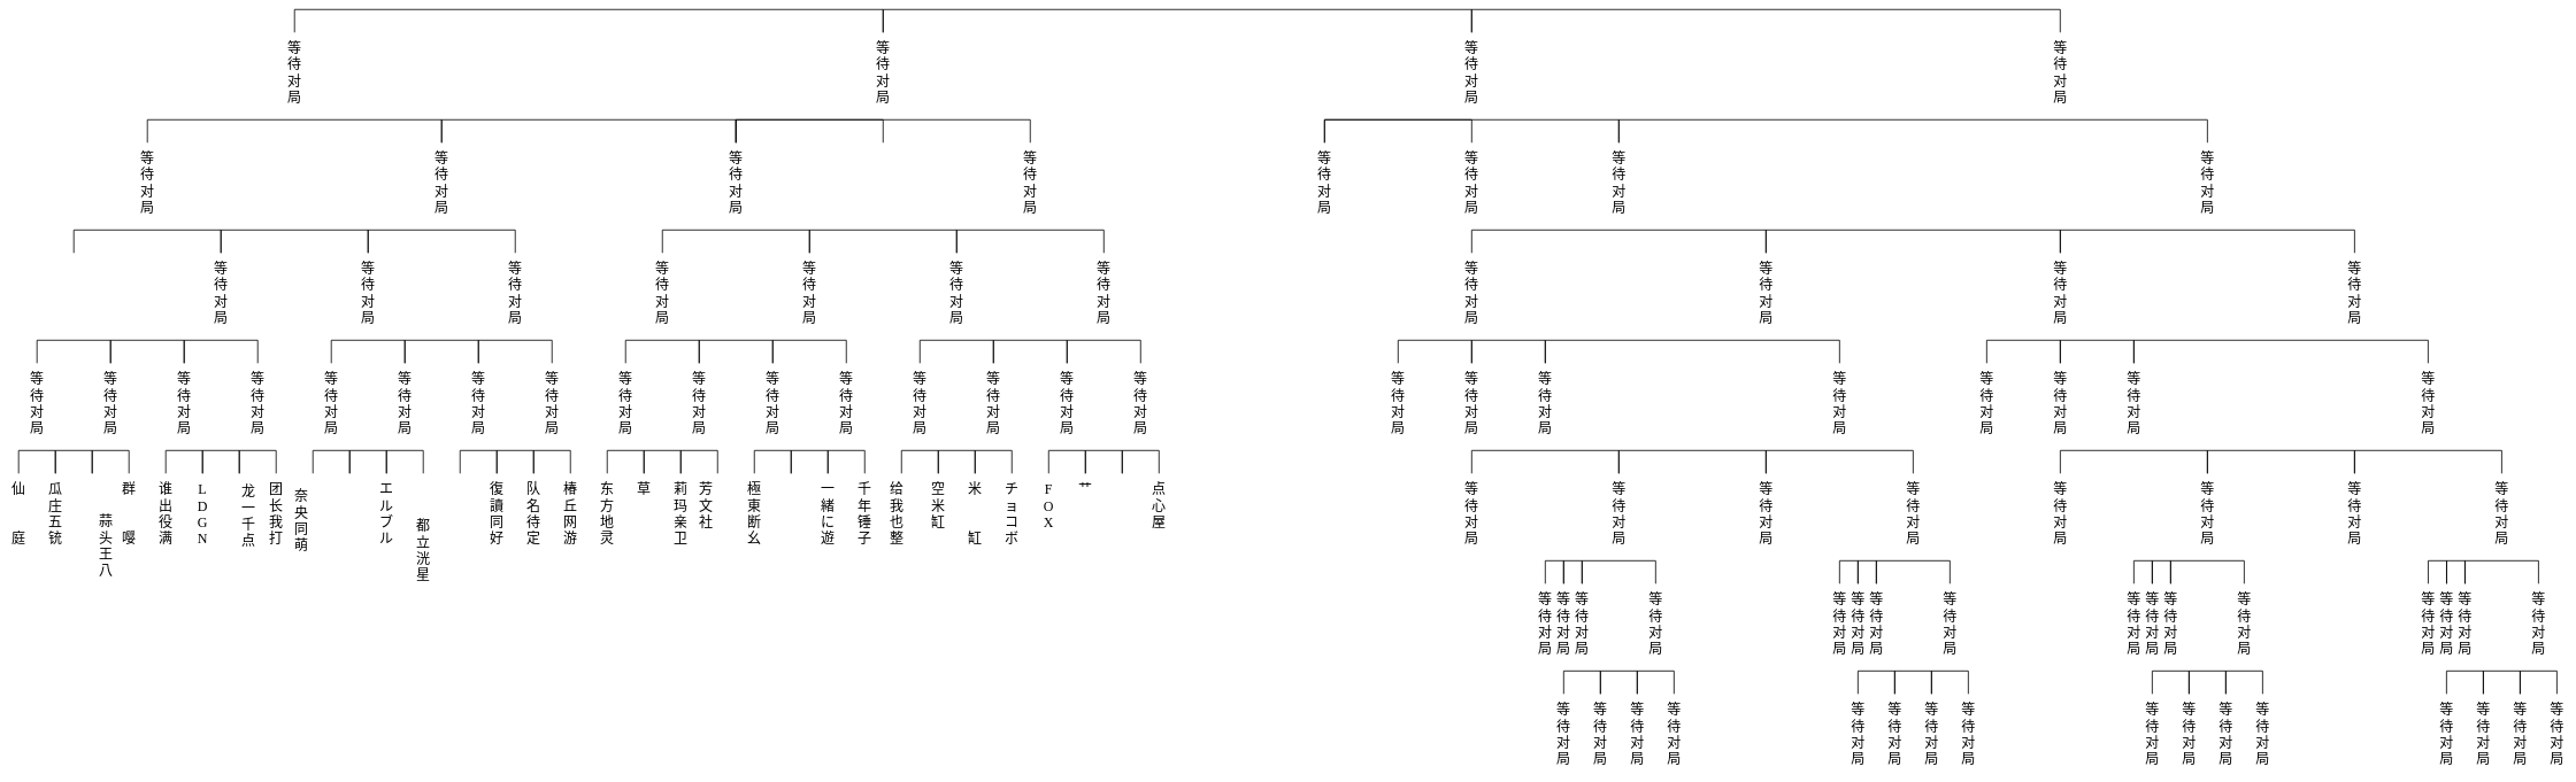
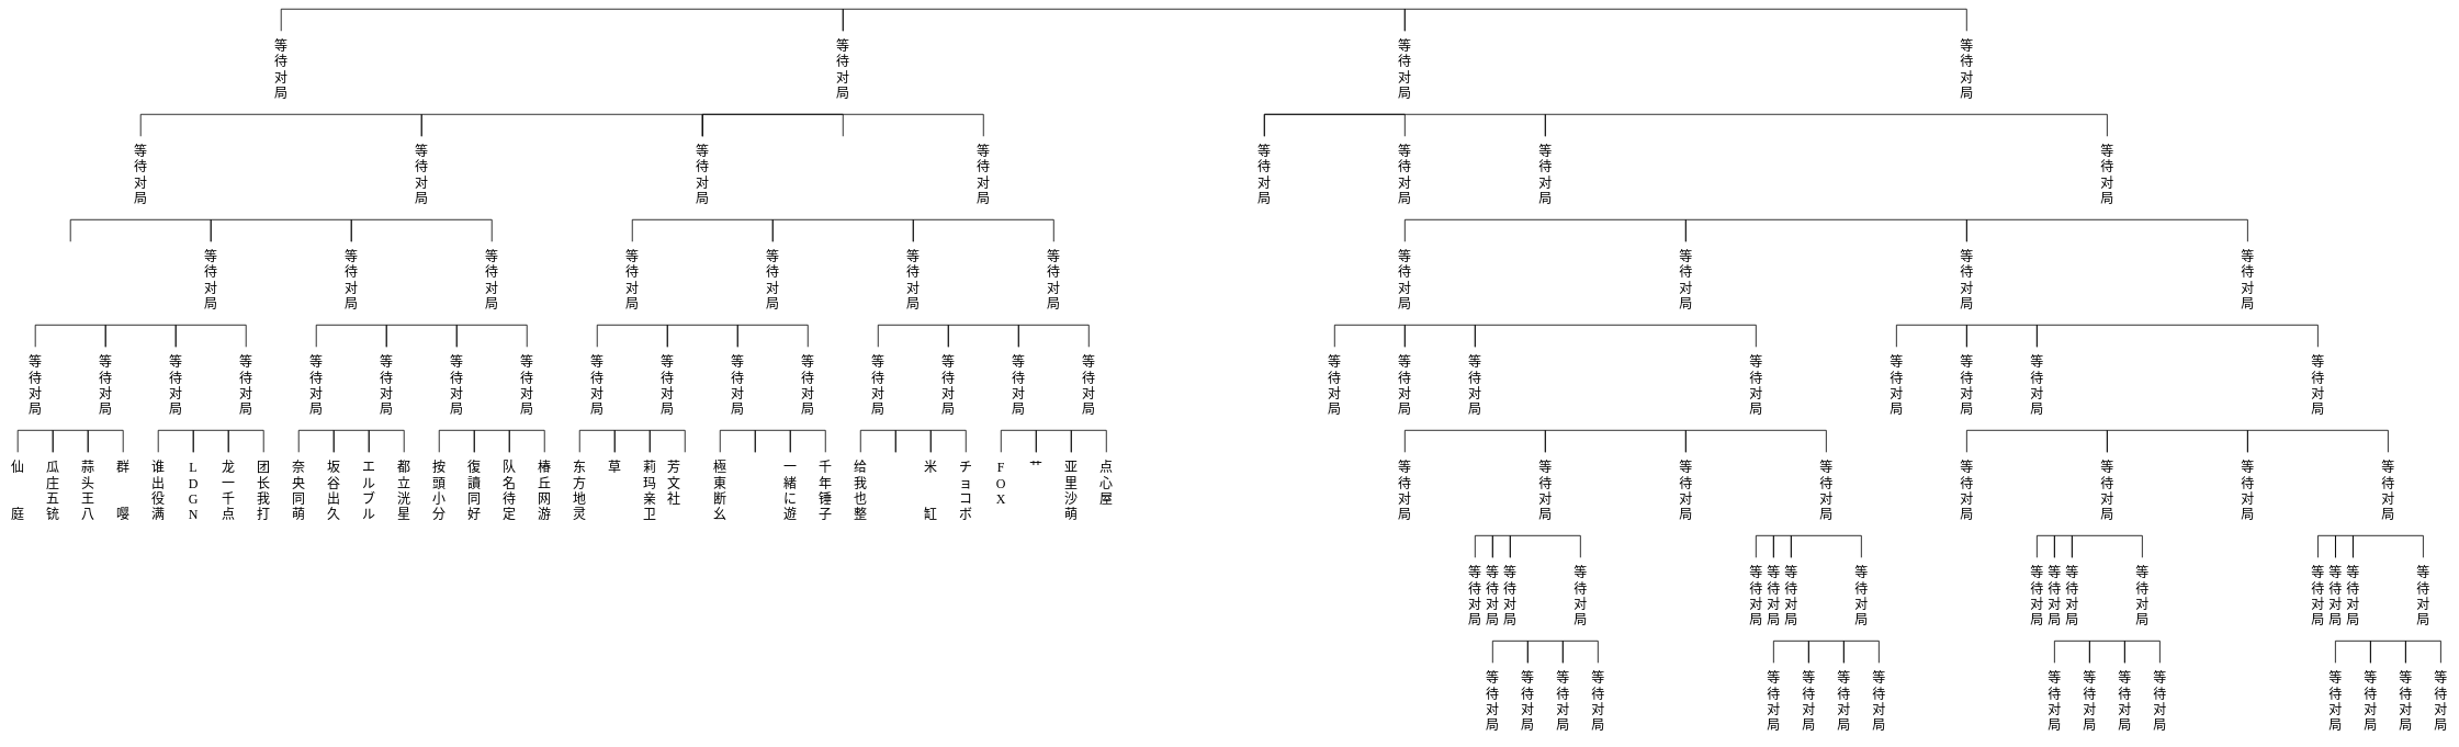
+ <mxCell id="24" value="&lt;span style=&quot;font-size: 30px;&quot;&gt;&lt;font style=&quot;font-size: 30px&quot;&gt;坂谷出久&lt;/font&gt;&lt;/span&gt;&lt;br style=&quot;font-size: 30px;&quot;&gt;" style="text;html=1;strokeColor=none;fillColor=none;align=center;verticalAlign=top;whiteSpace=wrap;rounded=0;fontFamily=FZZhunYuan-M02;horizontal=1;fontSize=30;" vertex="1" parent="1"><mxGeometry x="740" y="1040" width="40" height="160" as="geometry" /></mxCell>
+ <mxCell id="33" value="&lt;span style=&quot;font-size: 30px;&quot;&gt;&lt;font style=&quot;font-size: 30px&quot;&gt;按頭小分&lt;/font&gt;&lt;/span&gt;&lt;br style=&quot;font-size: 30px;&quot;&gt;" style="text;html=1;strokeColor=none;fillColor=none;align=center;verticalAlign=top;whiteSpace=wrap;rounded=0;fontFamily=FZZhunYuan-M02;horizontal=1;fontSize=30;" vertex="1" parent="1"><mxGeometry x="980" y="1040" width="40" height="160" as="geometry" /></mxCell>
- <mxCell id="63" value="&lt;span style=&quot;font-size: 30px;&quot;&gt;&lt;font style=&quot;font-size: 30px&quot;&gt;给我也整&lt;/font&gt;&lt;/span&gt;&lt;br style=&quot;font-size: 30px;&quot;&gt;" style="text;html=1;strokeColor=none;fillColor=none;align=center;verticalAlign=top;whiteSpace=wrap;rounded=0;fontFamily=FZZhunYuan-M02;horizontal=1;fontSize=30;" vertex="1" parent="1"><mxGeometry x="1930" y="1040" width="40" height="160" as="geometry" /></mxCell>
+ <mxCell id="63" value="&lt;span style=&quot;font-size: 30px;&quot;&gt;&lt;font style=&quot;font-size: 30px&quot;&gt;给我也整&lt;/font&gt;&lt;/span&gt;&lt;br style=&quot;font-size: 30px;&quot;&gt;" style="text;html=1;strokeColor=none;fillColor=none;align=center;verticalAlign=top;whiteSpace=wrap;rounded=0;fontFamily=FZZhunYuan-M02;horizontal=1;fontSize=30;" vertex="1" parent="1"><mxGeometry x="1940" y="1040" width="40" height="160" as="geometry" /></mxCell>
- <mxCell id="64" value="&lt;span style=&quot;font-size: 30px&quot;&gt;空米缸&lt;/span&gt;&lt;br style=&quot;font-size: 30px;&quot;&gt;" style="text;html=1;strokeColor=none;fillColor=none;align=center;verticalAlign=top;whiteSpace=wrap;rounded=0;fontFamily=FZZhunYuan-M02;horizontal=1;fontSize=30;" vertex="1" parent="1"><mxGeometry x="2020" y="1040" width="40" height="160" as="geometry" /></mxCell>
+ <mxCell id="75" value="&lt;span style=&quot;font-size: 30px;&quot;&gt;亚里沙萌&lt;/span&gt;&lt;br style=&quot;font-size: 30px;&quot;&gt;" style="text;html=1;strokeColor=none;fillColor=none;align=center;verticalAlign=top;whiteSpace=wrap;rounded=0;fontFamily=FZZhunYuan-M02;horizontal=1;fontSize=30;" vertex="1" parent="1"><mxGeometry x="2420" y="1040" width="40" height="160" as="geometry" /></mxCell>
- <mxCell id="14" value="&lt;span style=&quot;font-size: 30px;&quot;&gt;龙一千点&lt;/span&gt;&lt;br style=&quot;font-size: 30px;&quot;&gt;" style="text;html=1;strokeColor=none;fillColor=none;align=center;verticalAlign=top;whiteSpace=wrap;rounded=0;fontFamily=FZZhunYuan-M02;horizontal=1;fontSize=30;" vertex="1" parent="1"><mxGeometry x="520" y="1045" width="40" height="160" as="geometry" /></mxCell>
+ <mxCell id="14" value="&lt;span style=&quot;font-size: 30px;&quot;&gt;龙一千点&lt;/span&gt;&lt;br style=&quot;font-size: 30px;&quot;&gt;" style="text;html=1;strokeColor=none;fillColor=none;align=center;verticalAlign=top;whiteSpace=wrap;rounded=0;fontFamily=FZZhunYuan-M02;horizontal=1;fontSize=30;" vertex="1" parent="1"><mxGeometry x="500" y="1040" width="40" height="160" as="geometry" /></mxCell>
- <mxCell id="23" value="&lt;span style=&quot;font-size: 30px;&quot;&gt;&lt;font style=&quot;font-size: 30px&quot;&gt;奈央同萌&lt;/font&gt;&lt;/span&gt;&lt;br style=&quot;font-size: 30px;&quot;&gt;" style="text;html=1;strokeColor=none;fillColor=none;align=center;verticalAlign=top;whiteSpace=wrap;rounded=0;fontFamily=FZZhunYuan-M02;horizontal=1;fontSize=30;" vertex="1" parent="1"><mxGeometry x="635" y="1055" width="40" height="160" as="geometry" /></mxCell>
+ <mxCell id="23" value="&lt;span style=&quot;font-size: 30px;&quot;&gt;&lt;font style=&quot;font-size: 30px&quot;&gt;奈央同萌&lt;/font&gt;&lt;/span&gt;&lt;br style=&quot;font-size: 30px;&quot;&gt;" style="text;html=1;strokeColor=none;fillColor=none;align=center;verticalAlign=top;whiteSpace=wrap;rounded=0;fontFamily=FZZhunYuan-M02;horizontal=1;fontSize=30;" vertex="1" parent="1"><mxGeometry x="660" y="1040" width="40" height="160" as="geometry" /></mxCell>
- <mxCell id="4" value="&lt;span style=&quot;font-size: 30px;&quot;&gt;蒜头王八&lt;/span&gt;&lt;br style=&quot;font-size: 30px;&quot;&gt;" style="text;html=1;strokeColor=none;fillColor=none;align=center;verticalAlign=top;whiteSpace=wrap;rounded=0;fontFamily=FZZhunYuan-M02;horizontal=1;fontSize=30;" vertex="1" parent="1"><mxGeometry x="210" y="1110" width="40" height="160" as="geometry" /></mxCell>
+ <mxCell id="4" value="&lt;span style=&quot;font-size: 30px;&quot;&gt;蒜头王八&lt;/span&gt;&lt;br style=&quot;font-size: 30px;&quot;&gt;" style="text;html=1;strokeColor=none;fillColor=none;align=center;verticalAlign=top;whiteSpace=wrap;rounded=0;fontFamily=FZZhunYuan-M02;horizontal=1;fontSize=30;" vertex="1" parent="1"><mxGeometry x="180" y="1040" width="40" height="160" as="geometry" /></mxCell>
- <mxCell id="26" value="&lt;span style=&quot;font-size: 30px;&quot;&gt;&lt;font style=&quot;font-size: 30px&quot;&gt;都立洸星&lt;/font&gt;&lt;/span&gt;&lt;br style=&quot;font-size: 30px;&quot;&gt;" style="text;html=1;strokeColor=none;fillColor=none;align=center;verticalAlign=top;whiteSpace=wrap;rounded=0;fontFamily=FZZhunYuan-M02;horizontal=1;fontSize=30;" vertex="1" parent="1"><mxGeometry x="900" y="1120" width="40" height="160" as="geometry" /></mxCell>
+ <mxCell id="26" value="&lt;span style=&quot;font-size: 30px;&quot;&gt;&lt;font style=&quot;font-size: 30px&quot;&gt;都立洸星&lt;/font&gt;&lt;/span&gt;&lt;br style=&quot;font-size: 30px;&quot;&gt;" style="text;html=1;strokeColor=none;fillColor=none;align=center;verticalAlign=top;whiteSpace=wrap;rounded=0;fontFamily=FZZhunYuan-M02;horizontal=1;fontSize=30;" vertex="1" parent="1"><mxGeometry x="900" y="1040" width="40" height="160" as="geometry" /></mxCell>
